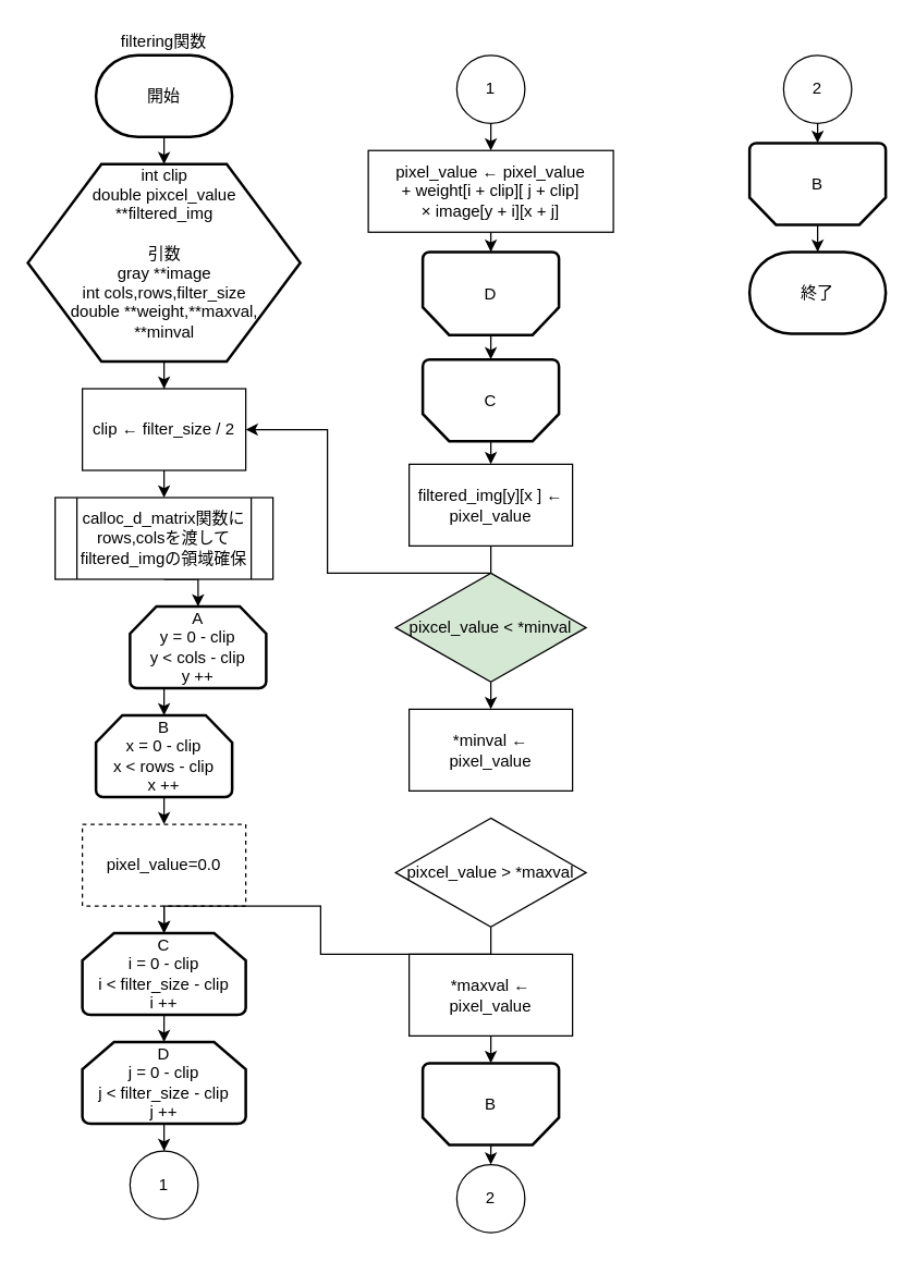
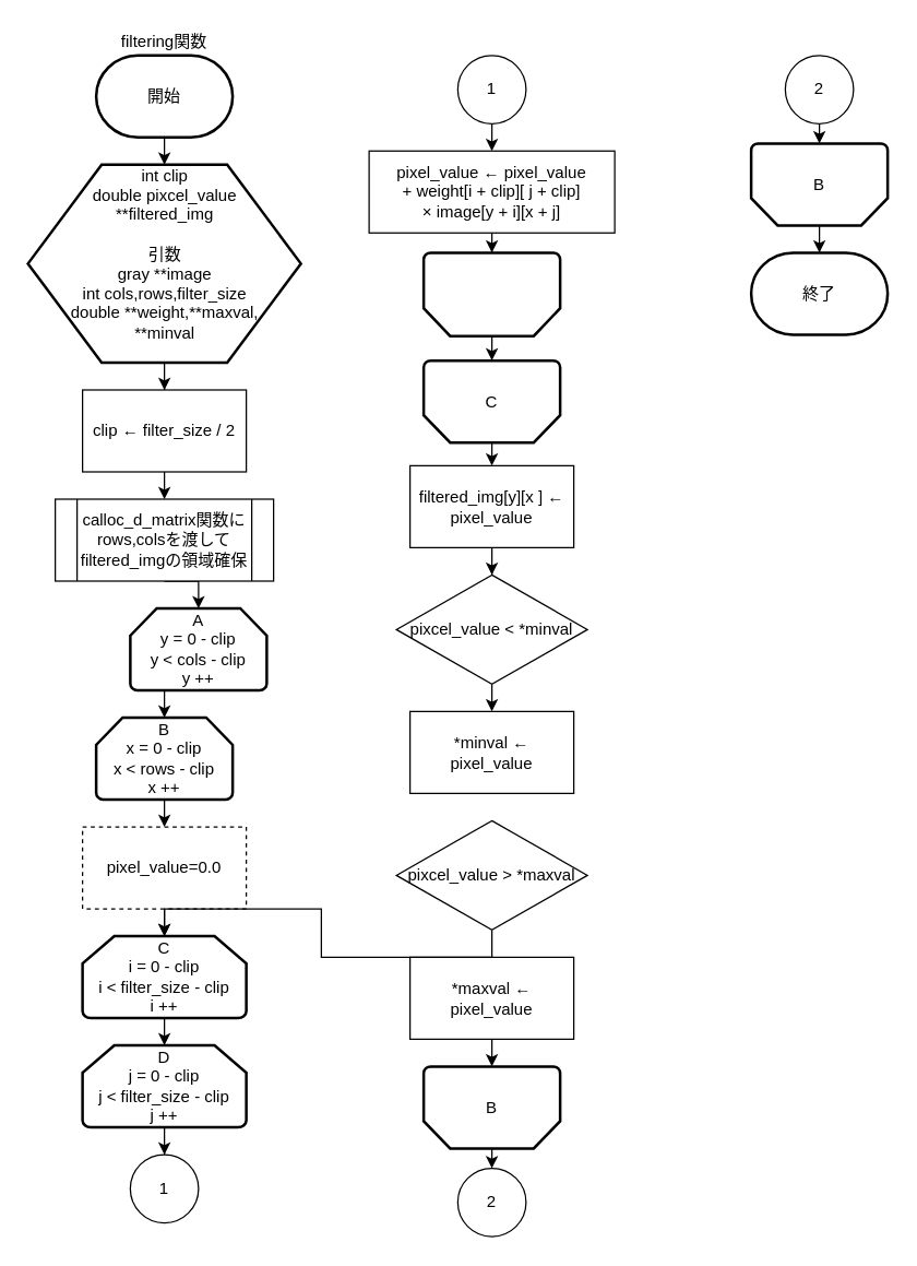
- <mxCell id="38" value="D" style="text;html=1;strokeColor=none;fillColor=none;align=center;verticalAlign=middle;whiteSpace=wrap;rounded=0;" vertex="1" parent="1"><mxGeometry x="340" y="205.5" width="40" height="20" as="geometry" /></mxCell>
- <mxCell id="25" style="edgeStyle=orthogonalEdgeStyle;rounded=0;orthogonalLoop=1;jettySize=auto;html=1;exitX=0.5;exitY=1;exitDx=0;exitDy=0;" edge="1" parent="1" source="26" target="7"><mxGeometry relative="1" as="geometry" /></mxCell>
+ <mxCell id="25" style="edgeStyle=orthogonalEdgeStyle;rounded=0;orthogonalLoop=1;jettySize=auto;html=1;exitX=0.5;exitY=1;exitDx=0;exitDy=0;" edge="1" parent="1" source="26" target="28"><mxGeometry relative="1" as="geometry" /></mxCell>
- <mxCell id="28" value="pixcel_value &amp;lt; *minval" style="rhombus;whiteSpace=wrap;html=1;fillColor=#d5e8d4;" vertex="1" parent="1"><mxGeometry x="290" y="420.5" width="140" height="80" as="geometry" /></mxCell>
+ <mxCell id="28" value="pixcel_value &amp;lt; *minval" style="rhombus;whiteSpace=wrap;html=1;" vertex="1" parent="1"><mxGeometry x="290" y="420.5" width="140" height="80" as="geometry" /></mxCell>
